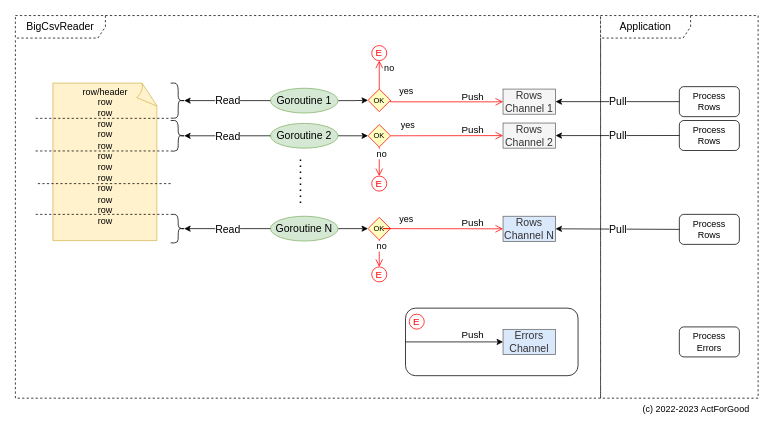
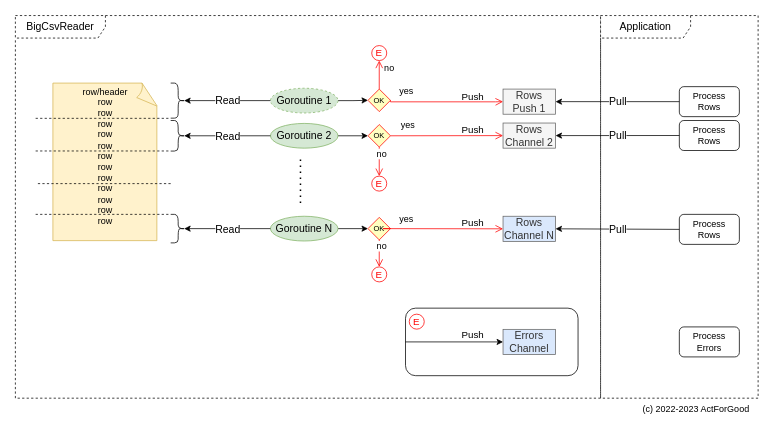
- <mxCell id="7" value="Goroutine 1" style="ellipse;whiteSpace=wrap;html=1;fontSize=14;fillColor=#d5e8d4;strokeColor=#82b366;" parent="1" vertex="1"><mxGeometry x="360" y="116.88" width="90" height="33" as="geometry" /></mxCell>
+ <mxCell id="7" value="Goroutine 1" style="ellipse;whiteSpace=wrap;html=1;fontSize=14;fillColor=#d5e8d4;strokeColor=#82b366;dashed=1;" parent="1" vertex="1"><mxGeometry x="360" y="116.88" width="90" height="33" as="geometry" /></mxCell>
- <mxCell id="17" value="Rows&lt;br&gt;Channel 1" style="rounded=0;whiteSpace=wrap;html=1;fontSize=14;fontColor=#333333;fillColor=#f5f5f5;strokeColor=#666666;" parent="1" vertex="1"><mxGeometry x="670" y="118" width="70" height="33.5" as="geometry" /></mxCell>
+ <mxCell id="17" value="Rows&lt;br&gt;Push 1" style="rounded=0;whiteSpace=wrap;html=1;fontSize=14;fontColor=#333333;fillColor=#f5f5f5;strokeColor=#666666;" parent="1" vertex="1"><mxGeometry x="670" y="118" width="70" height="33.5" as="geometry" /></mxCell>
